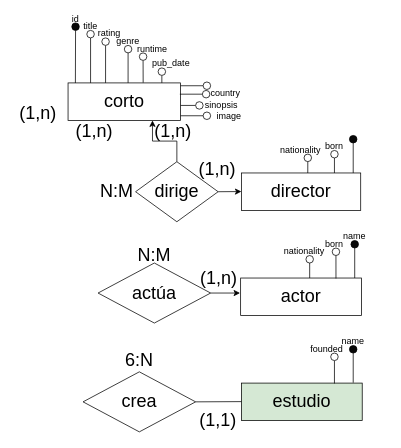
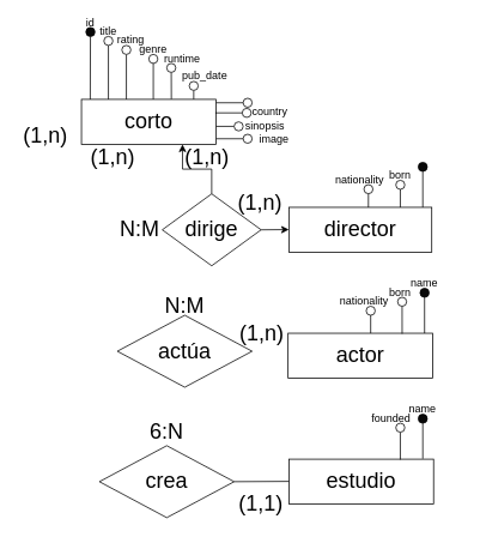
- <mxCell id="70" value="" style="endArrow=classic;html=1;rounded=0;exitX=1;exitY=0.5;exitDx=0;exitDy=0;entryX=-0.005;entryY=0.4;entryDx=0;entryDy=0;entryPerimeter=0;" edge="1" parent="1" source="9" target="4"><mxGeometry width="50" height="50" relative="1" as="geometry"><mxPoint x="340" y="430" as="sourcePoint" /><mxPoint x="390" y="380" as="targetPoint" /></mxGeometry></mxCell>
- <mxCell id="7" value="estudio" style="rounded=0;whiteSpace=wrap;html=1;fontSize=24;fillColor=#d5e8d4;" parent="1" vertex="1"><mxGeometry x="321" y="510" width="161" height="50" as="geometry" /></mxCell>
+ <mxCell id="7" value="estudio" style="rounded=0;whiteSpace=wrap;html=1;fontSize=24;" parent="1" vertex="1"><mxGeometry x="321" y="510" width="161" height="50" as="geometry" /></mxCell>
